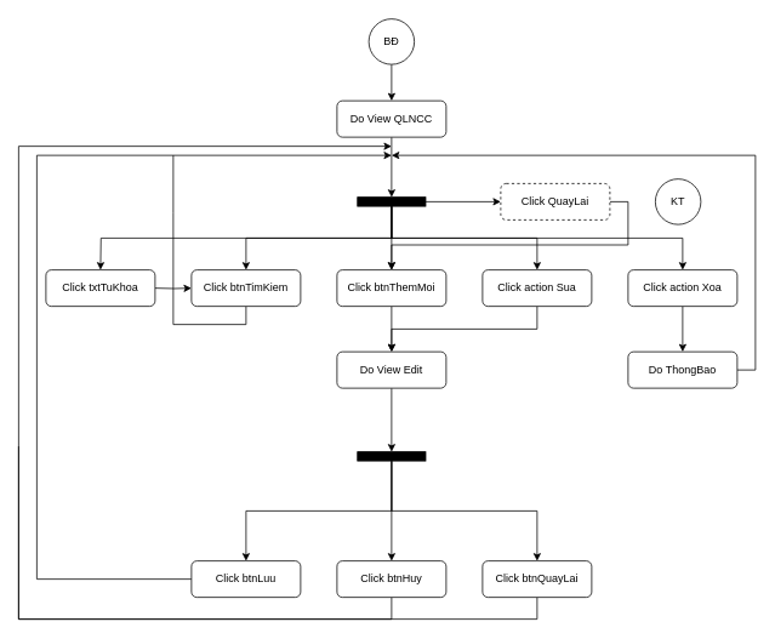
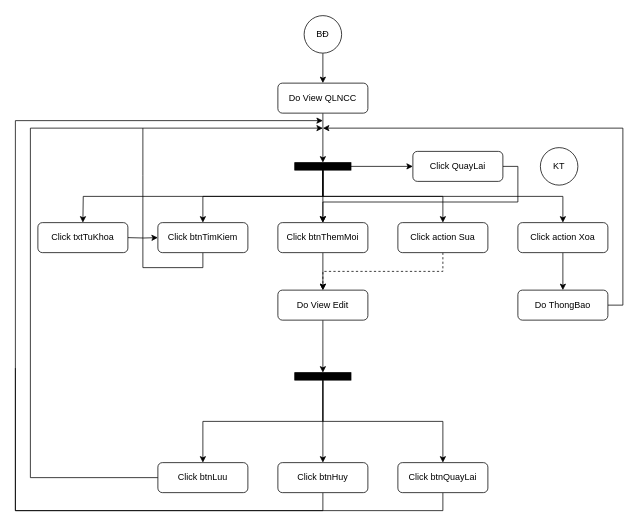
- <mxCell id="38" value="Click QuayLai" style="rounded=1;whiteSpace=wrap;html=1;dashed=1;" vertex="1" parent="1"><mxGeometry x="550" y="201" width="120" height="40" as="geometry" /></mxCell>
+ <mxCell id="38" value="Click QuayLai" style="rounded=1;whiteSpace=wrap;html=1;" vertex="1" parent="1"><mxGeometry x="550" y="201" width="120" height="40" as="geometry" /></mxCell>
- <mxCell id="19" style="edgeStyle=orthogonalEdgeStyle;rounded=0;orthogonalLoop=1;jettySize=auto;html=1;exitX=0.5;exitY=1;exitDx=0;exitDy=0;entryX=0.5;entryY=0;entryDx=0;entryDy=0;" parent="1" source="20" target="28" edge="1"><mxGeometry relative="1" as="geometry" /></mxCell>
+ <mxCell id="19" style="edgeStyle=orthogonalEdgeStyle;rounded=0;orthogonalLoop=1;jettySize=auto;html=1;exitX=0.5;exitY=1;exitDx=0;exitDy=0;entryX=0.5;entryY=0;entryDx=0;entryDy=0;dashed=1;" parent="1" source="20" target="28" edge="1"><mxGeometry relative="1" as="geometry" /></mxCell>
